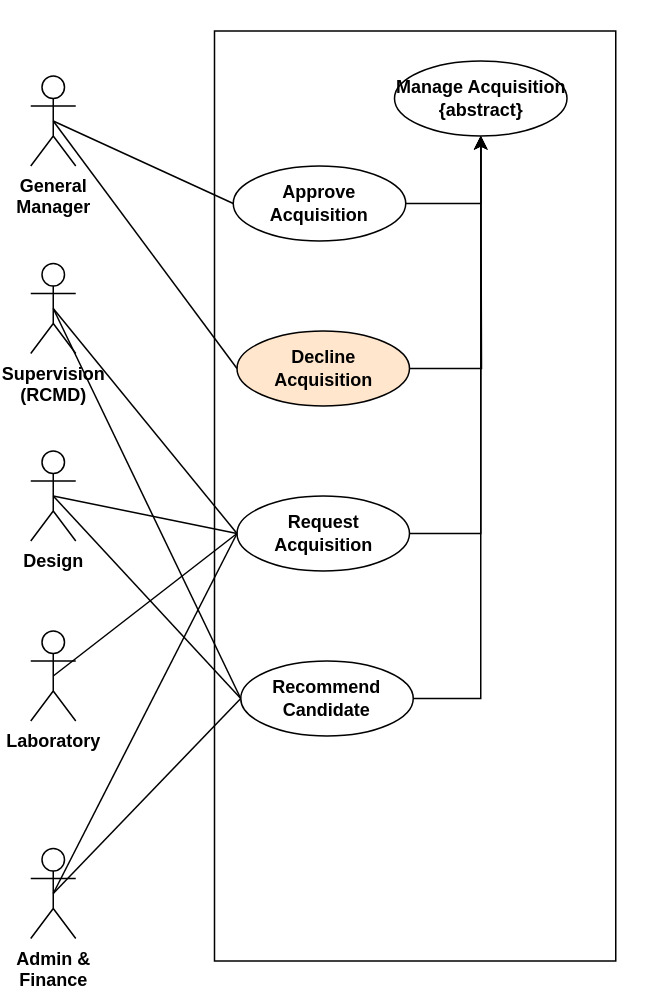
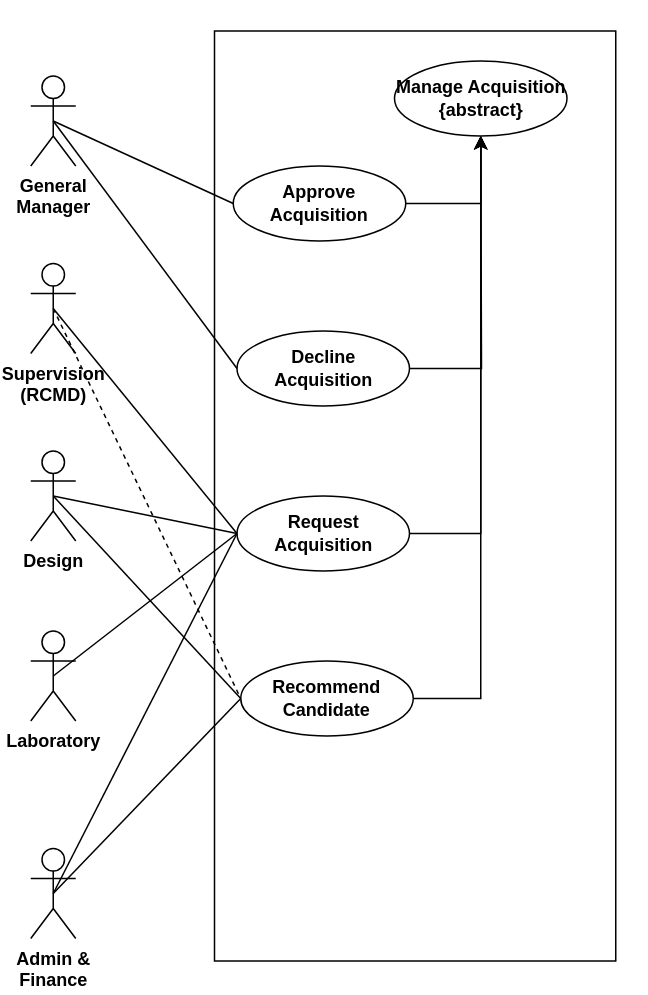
- <mxCell id="9" value="Decline&lt;br&gt;Acquisition" style="ellipse;whiteSpace=wrap;html=1;fontStyle=1;align=center;horizontal=1;labelBackgroundColor=none;labelBorderColor=none;shadow=0;fillColor=#ffe6cc;" vertex="1" parent="1"><mxGeometry x="157.5" y="220" width="115" height="50" as="geometry" /></mxCell>
+ <mxCell id="9" value="Decline&lt;br&gt;Acquisition" style="ellipse;whiteSpace=wrap;html=1;fontStyle=1;align=center;horizontal=1;labelBackgroundColor=none;labelBorderColor=none;shadow=0;" vertex="1" parent="1"><mxGeometry x="157.5" y="220" width="115" height="50" as="geometry" /></mxCell>
- <mxCell id="23" value="" style="endArrow=none;html=1;entryX=0;entryY=0.5;entryDx=0;entryDy=0;exitX=0.5;exitY=0.5;exitDx=0;exitDy=0;exitPerimeter=0;" edge="1" parent="1" source="13" target="22"><mxGeometry width="50" height="50" relative="1" as="geometry"><mxPoint x="45" y="215" as="sourcePoint" /><mxPoint x="167.5" y="285" as="targetPoint" /></mxGeometry></mxCell>
+ <mxCell id="23" value="" style="endArrow=none;html=1;entryX=0;entryY=0.5;entryDx=0;entryDy=0;exitX=0.5;exitY=0.5;exitDx=0;exitDy=0;exitPerimeter=0;dashed=1;" edge="1" parent="1" source="13" target="22"><mxGeometry width="50" height="50" relative="1" as="geometry"><mxPoint x="45" y="215" as="sourcePoint" /><mxPoint x="167.5" y="285" as="targetPoint" /></mxGeometry></mxCell>
